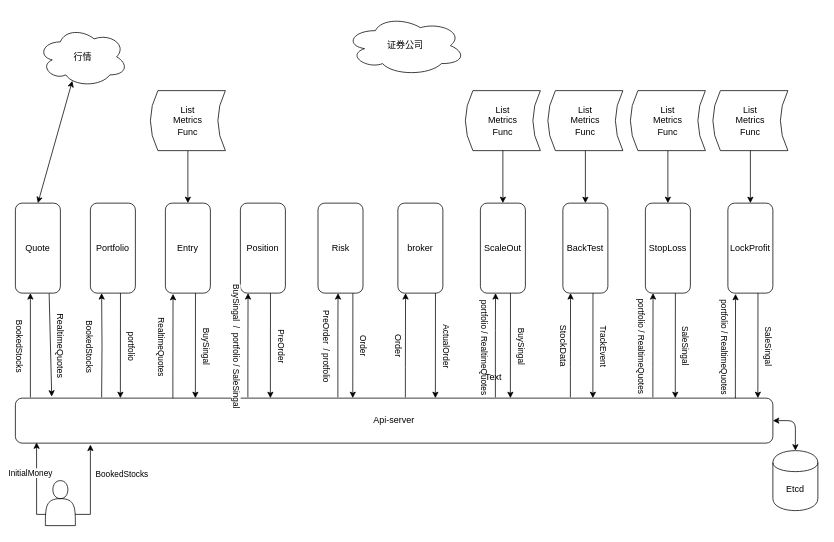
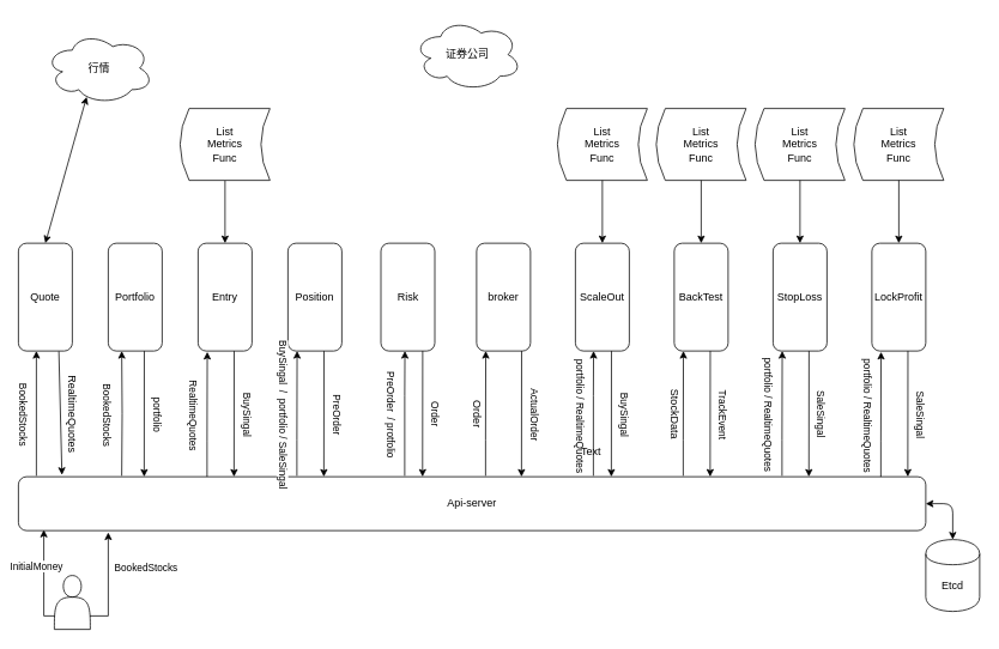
- <mxCell id="32" value="证券公司" style="ellipse;shape=cloud;whiteSpace=wrap;html=1;" parent="1" vertex="1"><mxGeometry x="460" y="20" width="160" height="80" as="geometry" /></mxCell>
+ <mxCell id="32" value="证券公司" style="ellipse;shape=cloud;whiteSpace=wrap;html=1;" parent="1" vertex="1"><mxGeometry x="460" y="20" width="120" height="80" as="geometry" /></mxCell>
